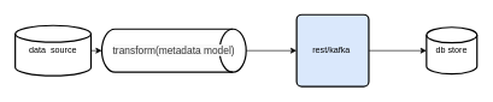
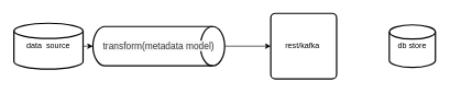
- <mxCell id="8" value="rest/kafka&amp;nbsp;" style="rounded=1;whiteSpace=wrap;html=1;absoluteArcSize=1;arcSize=14;strokeWidth=2;fillColor=#dae8fc;" vertex="1" parent="1"><mxGeometry x="410" y="20" width="100" height="100" as="geometry" /></mxCell>
+ <mxCell id="8" value="rest/kafka&amp;nbsp;" style="rounded=1;whiteSpace=wrap;html=1;absoluteArcSize=1;arcSize=14;strokeWidth=2;" vertex="1" parent="1"><mxGeometry x="410" y="20" width="100" height="100" as="geometry" /></mxCell>
- <mxCell id="7" style="edgeStyle=orthogonalEdgeStyle;rounded=0;orthogonalLoop=1;jettySize=auto;html=1;exitX=1;exitY=0.5;exitDx=0;exitDy=0;entryX=0;entryY=0.5;entryDx=0;entryDy=0;entryPerimeter=0;" edge="1" parent="1" source="8" target="6"><mxGeometry relative="1" as="geometry" /></mxCell>
